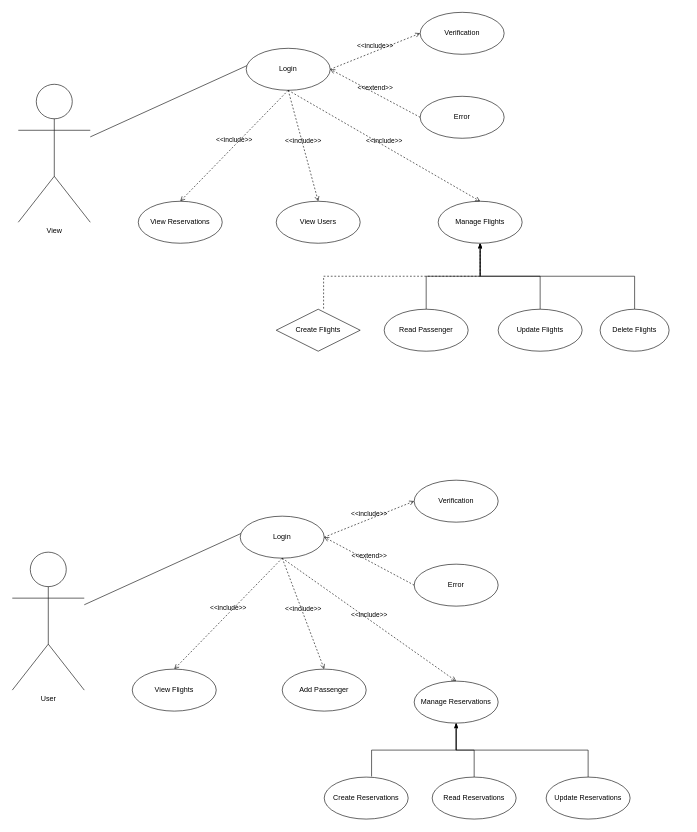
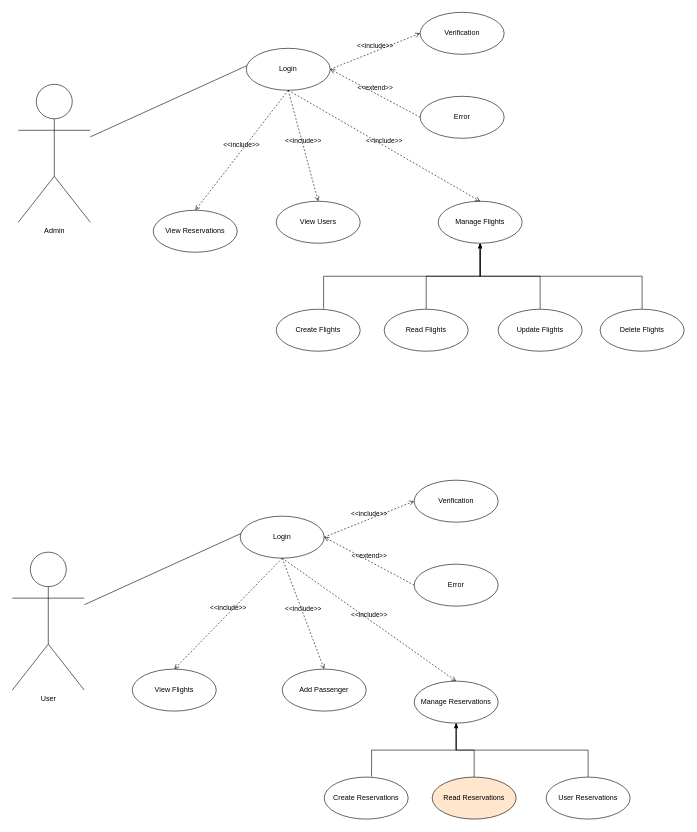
- <mxCell id="13" value="View Reservations" style="ellipse;whiteSpace=wrap;html=1;" parent="1" vertex="1"><mxGeometry x="230" y="335" width="140" height="70" as="geometry" /></mxCell>
+ <mxCell id="13" value="View Reservations" style="ellipse;whiteSpace=wrap;html=1;" parent="1" vertex="1"><mxGeometry x="255" y="350" width="140" height="70" as="geometry" /></mxCell>
- <mxCell id="3" value="View" style="shape=umlActor;verticalLabelPosition=bottom;verticalAlign=top;html=1;" parent="1" vertex="1"><mxGeometry x="30" y="140" width="120" height="230" as="geometry" /></mxCell>
+ <mxCell id="3" value="Admin" style="shape=umlActor;verticalLabelPosition=bottom;verticalAlign=top;html=1;" parent="1" vertex="1"><mxGeometry x="30" y="140" width="120" height="230" as="geometry" /></mxCell>
- <mxCell id="5" style="edgeStyle=orthogonalEdgeStyle;rounded=0;orthogonalLoop=1;jettySize=auto;html=1;startArrow=none;startFill=0;startSize=15;endArrow=classicThin;endFill=1;strokeWidth=1;exitX=0.564;exitY=-0.014;exitDx=0;exitDy=0;exitPerimeter=0;dashed=1;" parent="1" source="6" target="4" edge="1"><mxGeometry relative="1" as="geometry" /></mxCell>
+ <mxCell id="5" style="edgeStyle=orthogonalEdgeStyle;rounded=0;orthogonalLoop=1;jettySize=auto;html=1;startArrow=none;startFill=0;startSize=15;endArrow=classicThin;endFill=1;strokeWidth=1;exitX=0.564;exitY=-0.014;exitDx=0;exitDy=0;exitPerimeter=0;" parent="1" source="6" target="4" edge="1"><mxGeometry relative="1" as="geometry" /></mxCell>
- <mxCell id="6" value="Create Flights" style="rhombus;whiteSpace=wrap;html=1;" parent="1" vertex="1"><mxGeometry x="460" y="515" width="140" height="70" as="geometry" /></mxCell>
+ <mxCell id="6" value="Create Flights" style="ellipse;whiteSpace=wrap;html=1;" parent="1" vertex="1"><mxGeometry x="460" y="515" width="140" height="70" as="geometry" /></mxCell>
- <mxCell id="8" value="Read Passenger" style="ellipse;whiteSpace=wrap;html=1;" parent="1" vertex="1"><mxGeometry x="640" y="515" width="140" height="70" as="geometry" /></mxCell>
+ <mxCell id="8" value="Read Flights" style="ellipse;whiteSpace=wrap;html=1;" parent="1" vertex="1"><mxGeometry x="640" y="515" width="140" height="70" as="geometry" /></mxCell>
- <mxCell id="12" value="Delete Flights" style="ellipse;whiteSpace=wrap;html=1;" parent="1" vertex="1"><mxGeometry x="1000" y="515" width="115" height="70" as="geometry" /></mxCell>
+ <mxCell id="12" value="Delete Flights" style="ellipse;whiteSpace=wrap;html=1;" parent="1" vertex="1"><mxGeometry x="1000" y="515" width="140" height="70" as="geometry" /></mxCell>
- <mxCell id="27" value="Read Reservations" style="ellipse;whiteSpace=wrap;html=1;" parent="1" vertex="1"><mxGeometry x="720" y="1295" width="140" height="70" as="geometry" /></mxCell>
+ <mxCell id="27" value="Read Reservations" style="ellipse;whiteSpace=wrap;html=1;fillColor=#ffe6cc;" parent="1" vertex="1"><mxGeometry x="720" y="1295" width="140" height="70" as="geometry" /></mxCell>
- <mxCell id="29" value="Update Reservations" style="ellipse;whiteSpace=wrap;html=1;" parent="1" vertex="1"><mxGeometry x="910" y="1295" width="140" height="70" as="geometry" /></mxCell>
+ <mxCell id="29" value="User Reservations" style="ellipse;whiteSpace=wrap;html=1;" parent="1" vertex="1"><mxGeometry x="910" y="1295" width="140" height="70" as="geometry" /></mxCell>
